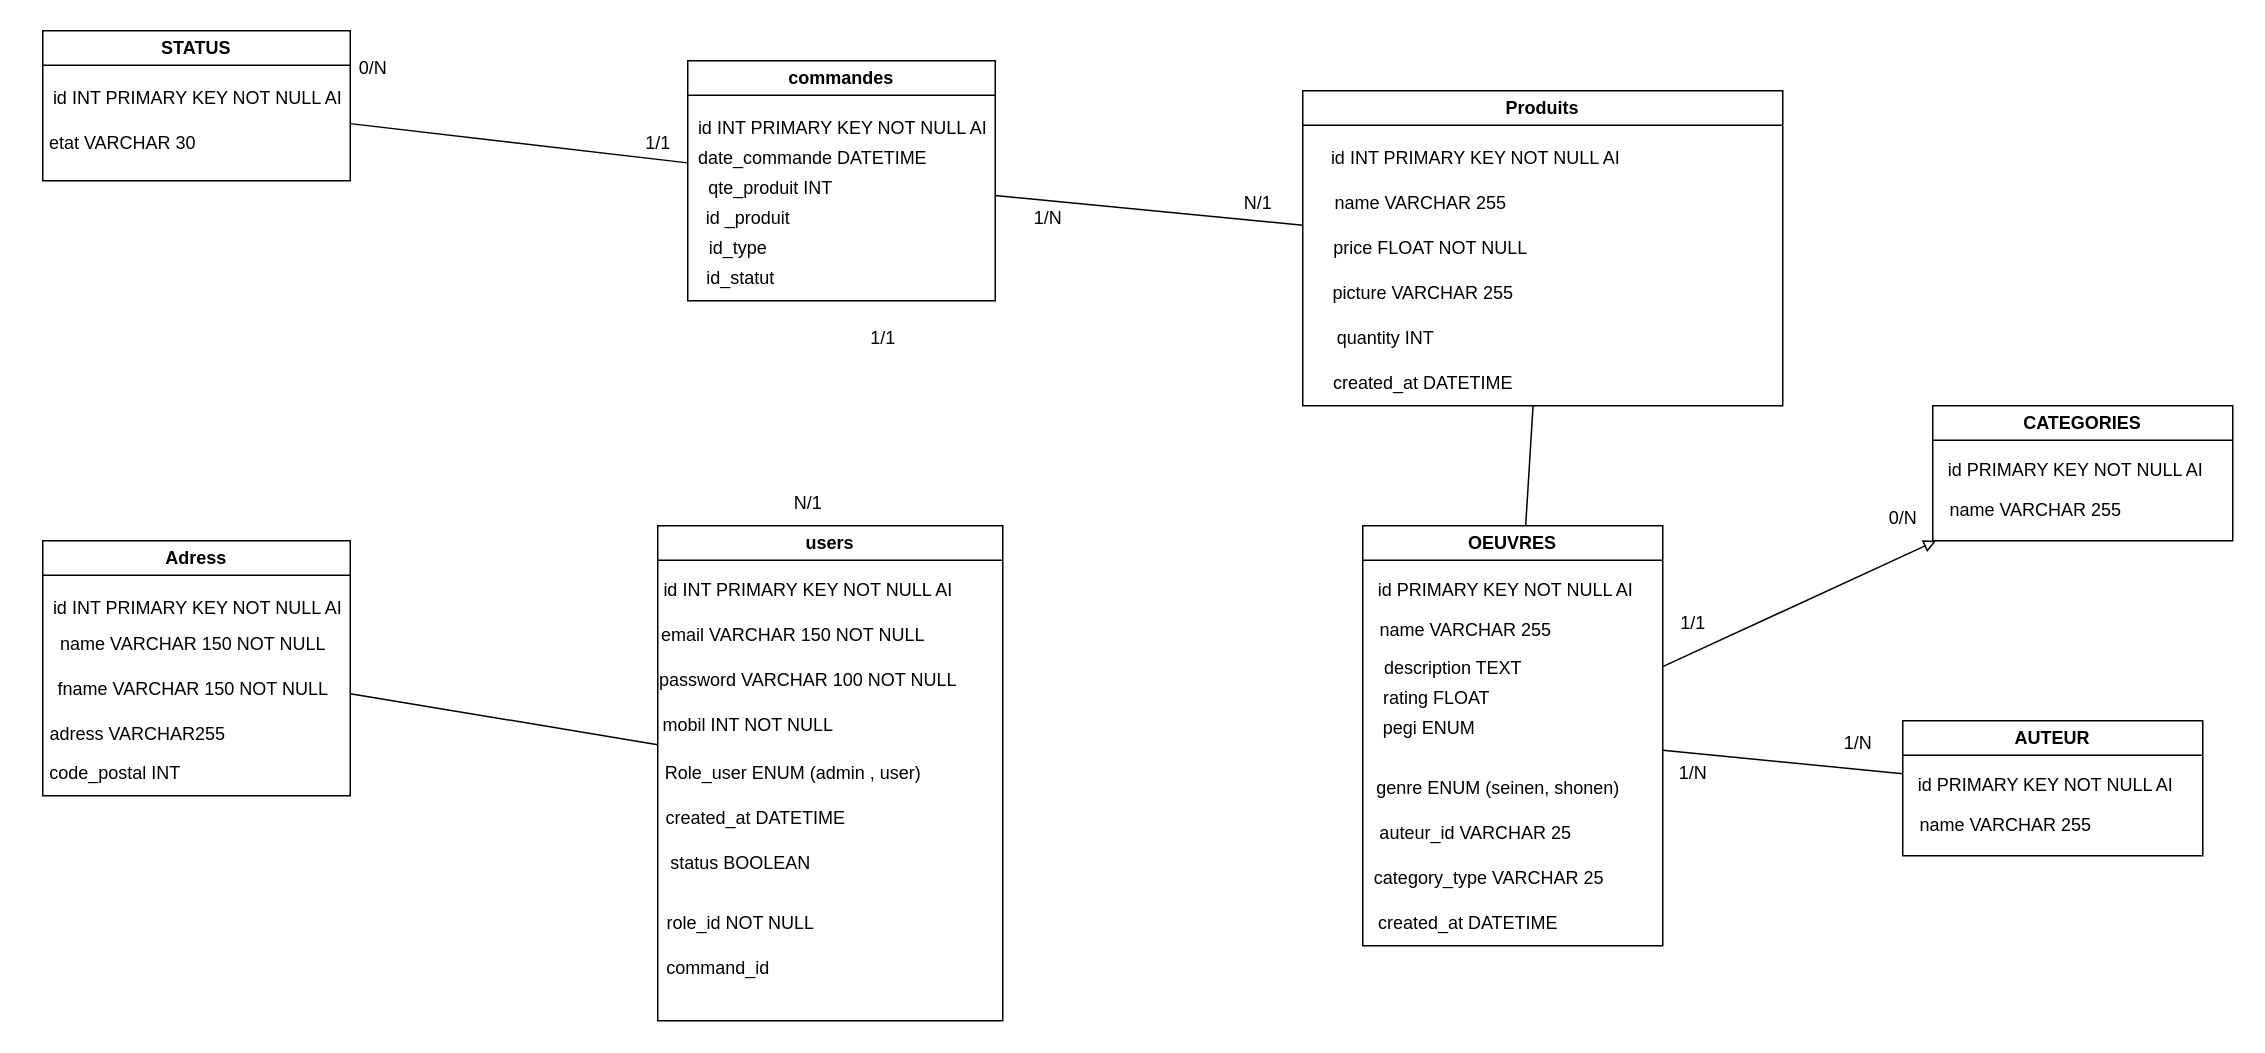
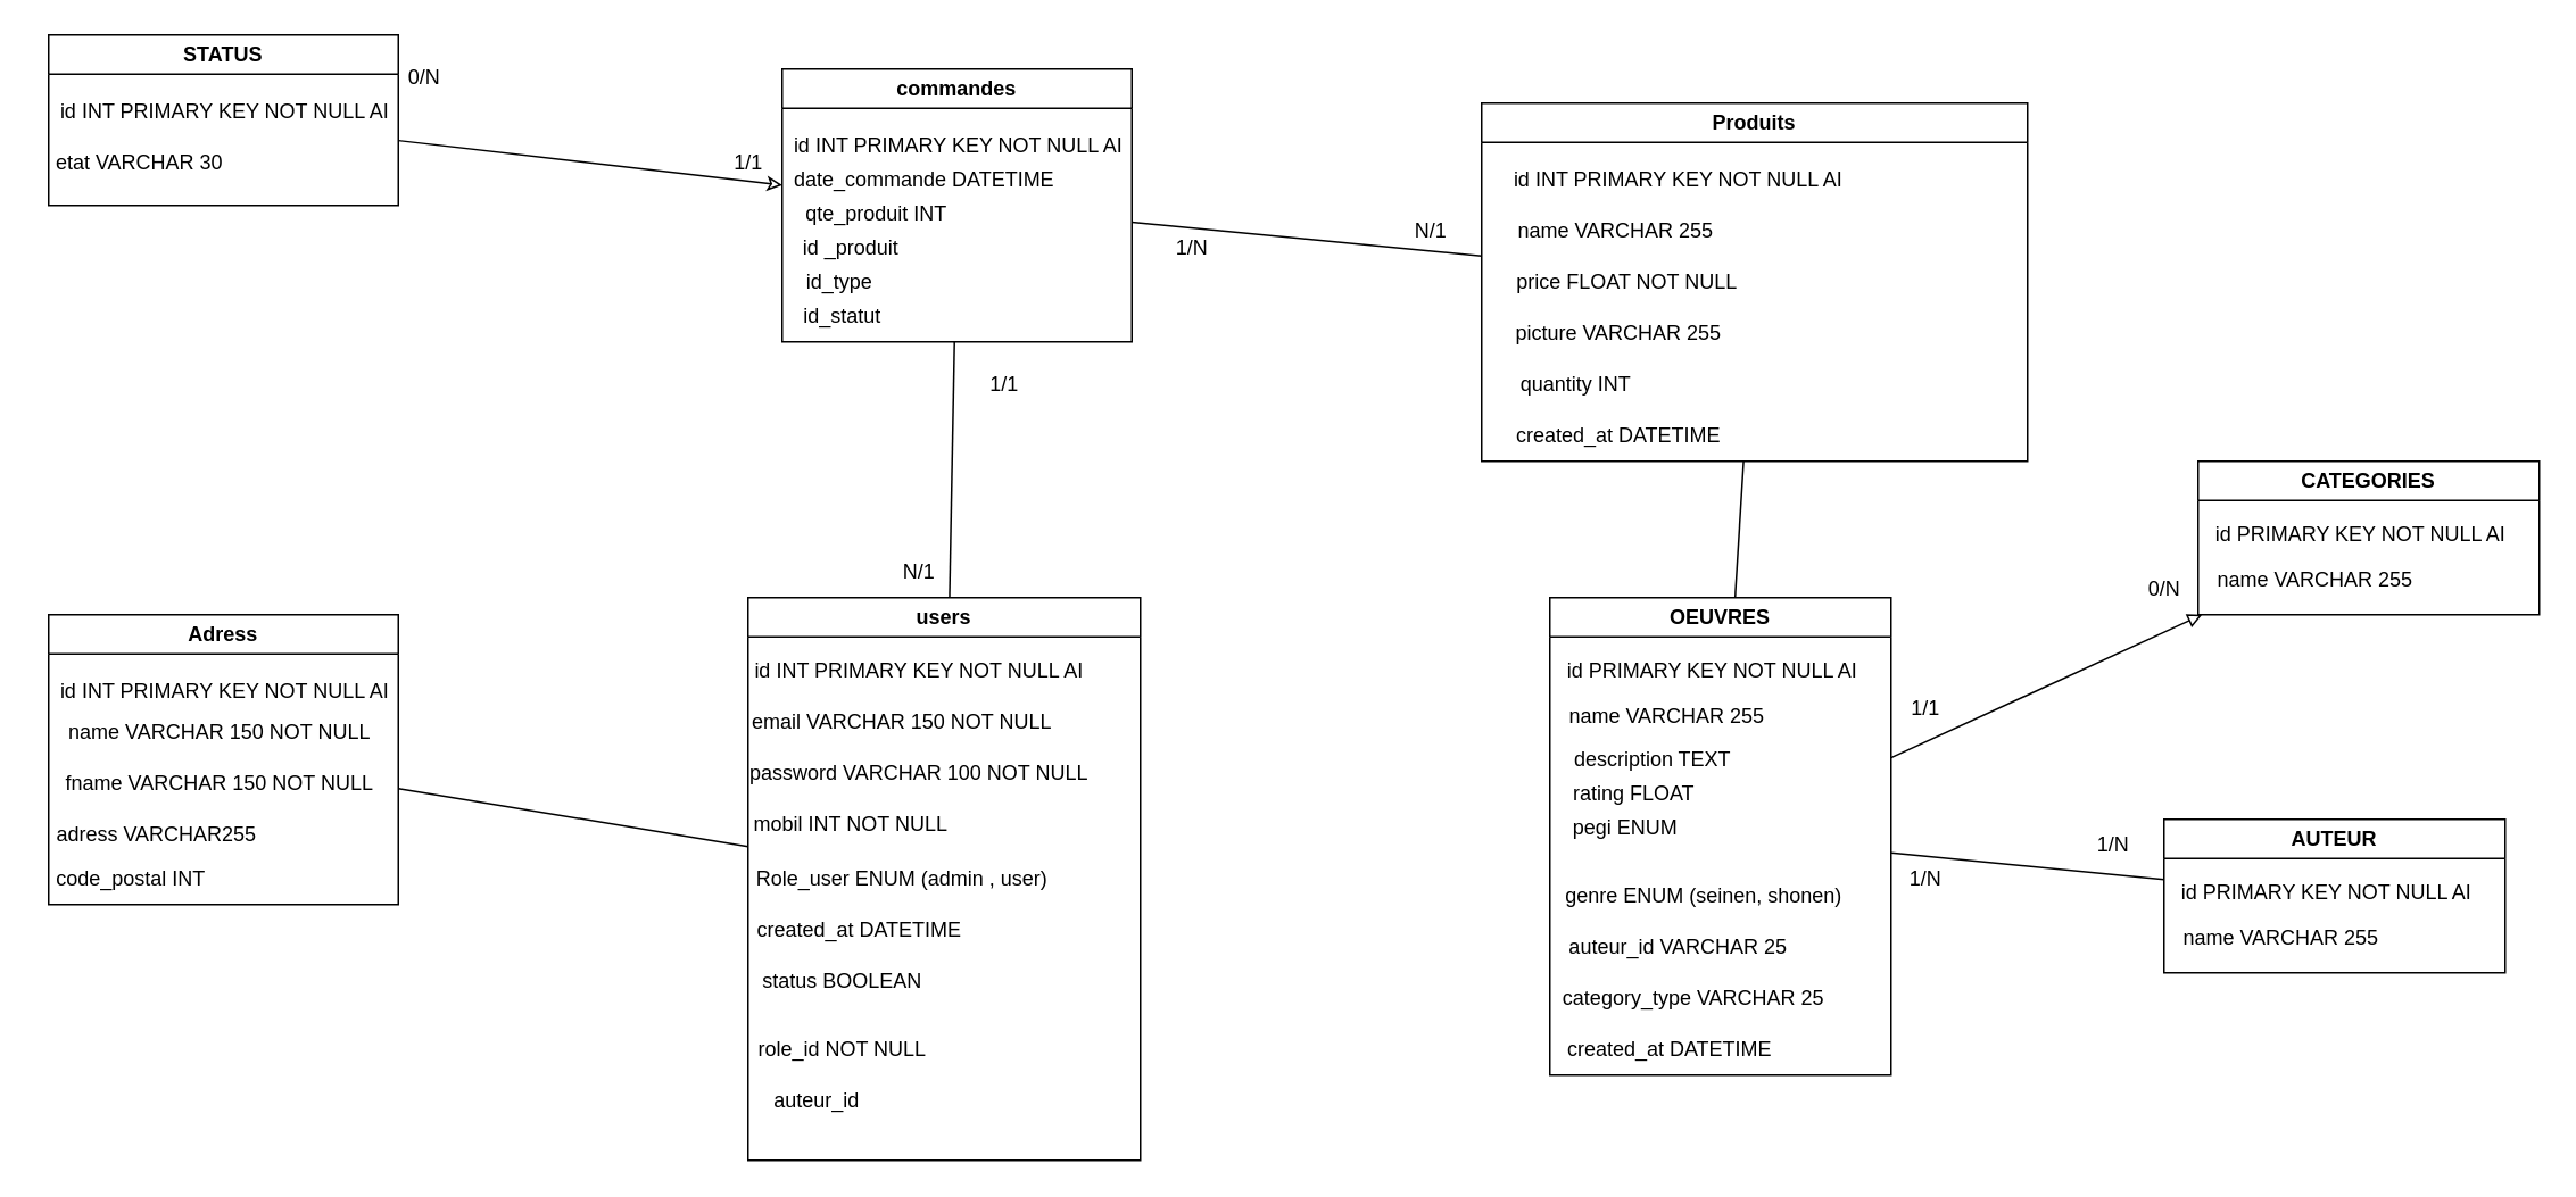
- <mxCell id="36" style="edgeStyle=none;html=1;endArrow=none;endFill=0;" parent="1" source="37" target="26" edge="1"><mxGeometry relative="1" as="geometry" /></mxCell>
+ <mxCell id="36" style="edgeStyle=none;html=1;endArrow=classic;endFill=0;" parent="1" source="37" target="26" edge="1"><mxGeometry relative="1" as="geometry" /></mxCell>
+ <mxCell id="24" style="edgeStyle=none;html=1;endArrow=none;endFill=0;" parent="1" source="26" target="14" edge="1"><mxGeometry relative="1" as="geometry" /></mxCell>
- <mxCell id="22" value="command_id" style="text;html=1;align=center;verticalAlign=middle;resizable=0;points=[];autosize=1;strokeColor=none;fillColor=none;" parent="14" vertex="1"><mxGeometry x="-5" y="280" width="90" height="30" as="geometry" /></mxCell>
+ <mxCell id="22" value="auteur_id" style="text;html=1;align=center;verticalAlign=middle;resizable=0;points=[];autosize=1;strokeColor=none;fillColor=none;" parent="14" vertex="1"><mxGeometry x="-5" y="280" width="90" height="30" as="geometry" /></mxCell>
